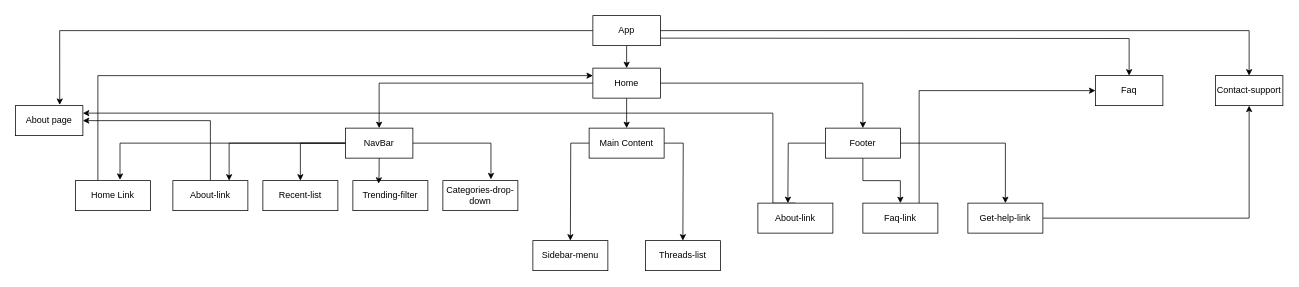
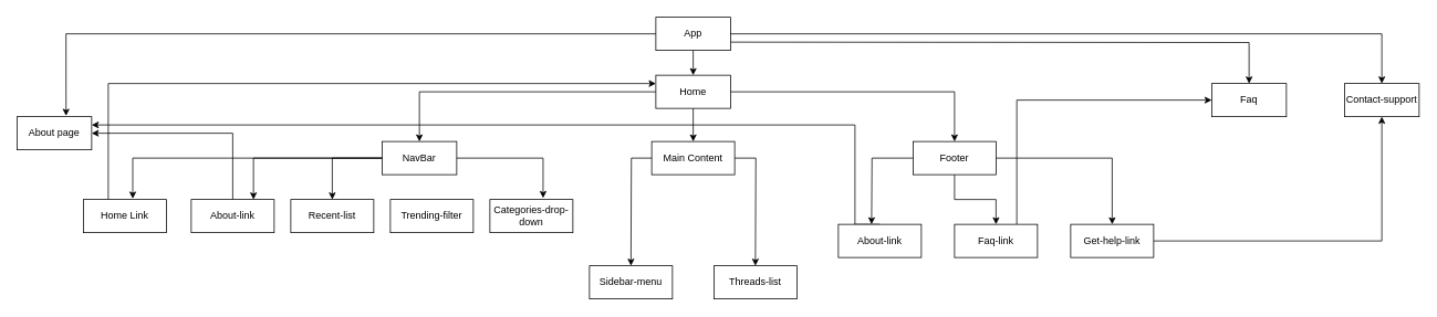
- <mxCell id="40" style="edgeStyle=orthogonalEdgeStyle;rounded=0;orthogonalLoop=1;jettySize=auto;html=1;entryX=0.343;entryY=0.102;entryDx=0;entryDy=0;entryPerimeter=0;" edge="1" parent="1" source="8" target="34"><mxGeometry relative="1" as="geometry" /></mxCell>
